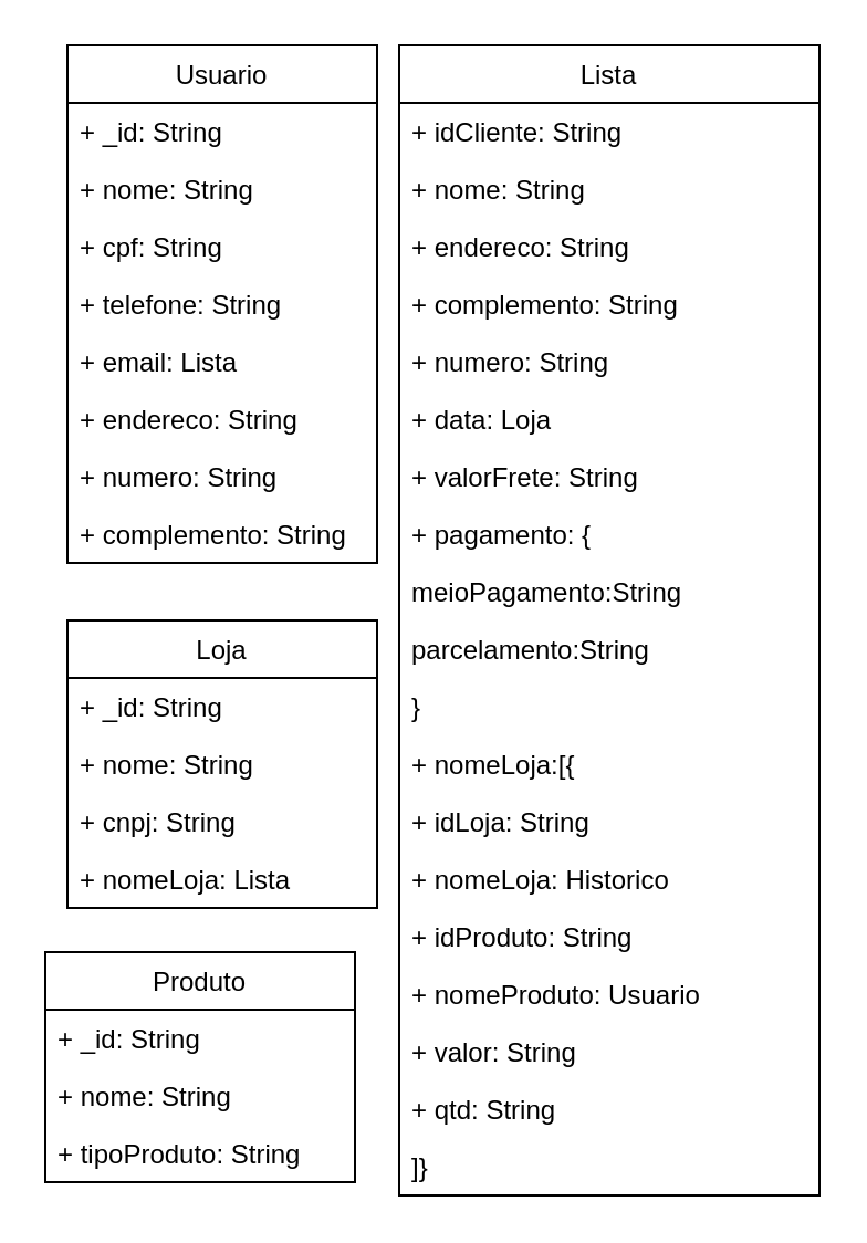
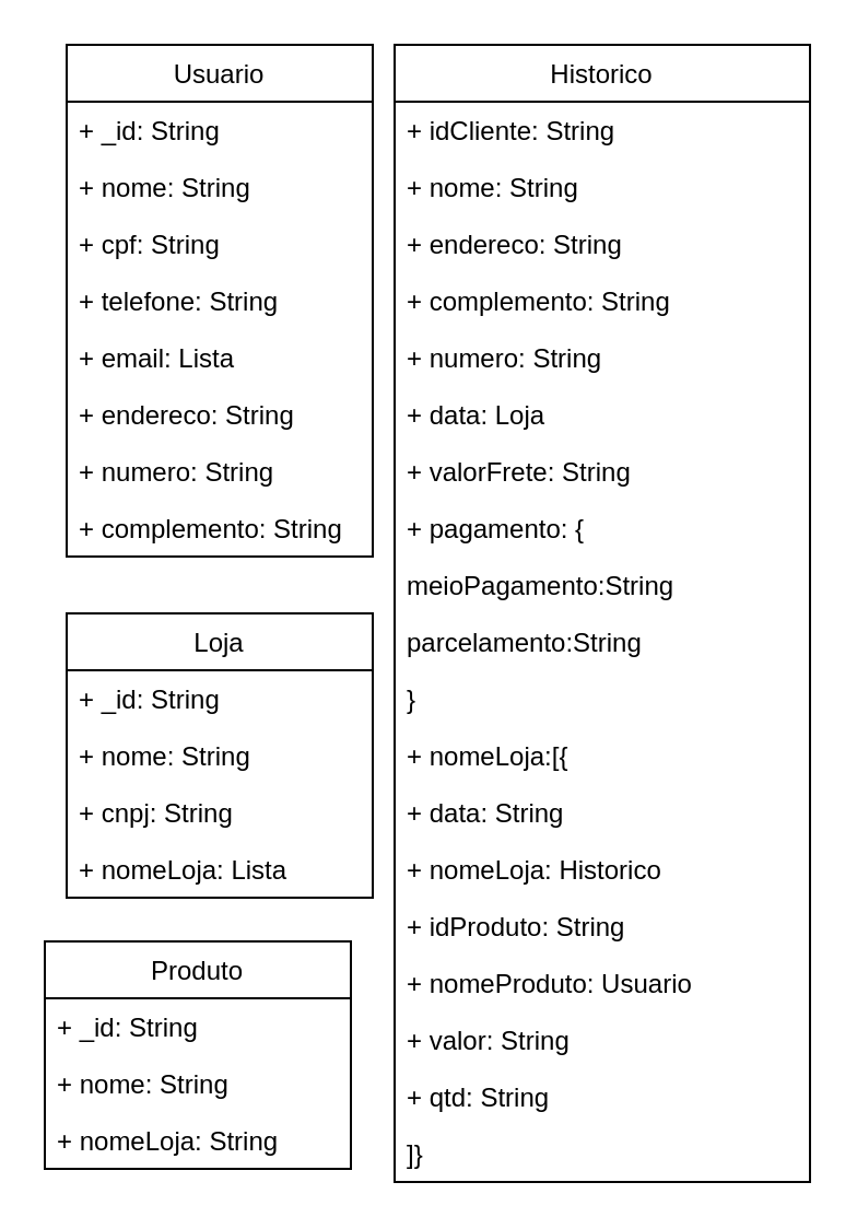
- <mxCell id="2" value="Lista" style="swimlane;fontStyle=0;childLayout=stackLayout;horizontal=1;startSize=26;fillColor=none;horizontalStack=0;resizeParent=1;resizeParentMax=0;resizeLast=0;collapsible=1;marginBottom=0;" vertex="1" parent="1"><mxGeometry x="180" y="20" width="190" height="520" as="geometry" /></mxCell>
+ <mxCell id="2" value="Historico" style="swimlane;fontStyle=0;childLayout=stackLayout;horizontal=1;startSize=26;fillColor=none;horizontalStack=0;resizeParent=1;resizeParentMax=0;resizeLast=0;collapsible=1;marginBottom=0;" vertex="1" parent="1"><mxGeometry x="180" y="20" width="190" height="520" as="geometry" /></mxCell>
- <mxCell id="15" value="+ idLoja: String" style="text;strokeColor=none;fillColor=none;align=left;verticalAlign=top;spacingLeft=4;spacingRight=4;overflow=hidden;rotatable=0;points=[[0,0.5],[1,0.5]];portConstraint=eastwest;" vertex="1" parent="2"><mxGeometry y="338" width="190" height="26" as="geometry" /></mxCell>
+ <mxCell id="15" value="+ data: String" style="text;strokeColor=none;fillColor=none;align=left;verticalAlign=top;spacingLeft=4;spacingRight=4;overflow=hidden;rotatable=0;points=[[0,0.5],[1,0.5]];portConstraint=eastwest;" vertex="1" parent="2"><mxGeometry y="338" width="190" height="26" as="geometry" /></mxCell>
- <mxCell id="25" value="+ tipoProduto: String" style="text;strokeColor=none;fillColor=none;align=left;verticalAlign=top;spacingLeft=4;spacingRight=4;overflow=hidden;rotatable=0;points=[[0,0.5],[1,0.5]];portConstraint=eastwest;" vertex="1" parent="22"><mxGeometry y="78" width="140" height="26" as="geometry" /></mxCell>
+ <mxCell id="25" value="+ nomeLoja: String" style="text;strokeColor=none;fillColor=none;align=left;verticalAlign=top;spacingLeft=4;spacingRight=4;overflow=hidden;rotatable=0;points=[[0,0.5],[1,0.5]];portConstraint=eastwest;" vertex="1" parent="22"><mxGeometry y="78" width="140" height="26" as="geometry" /></mxCell>
